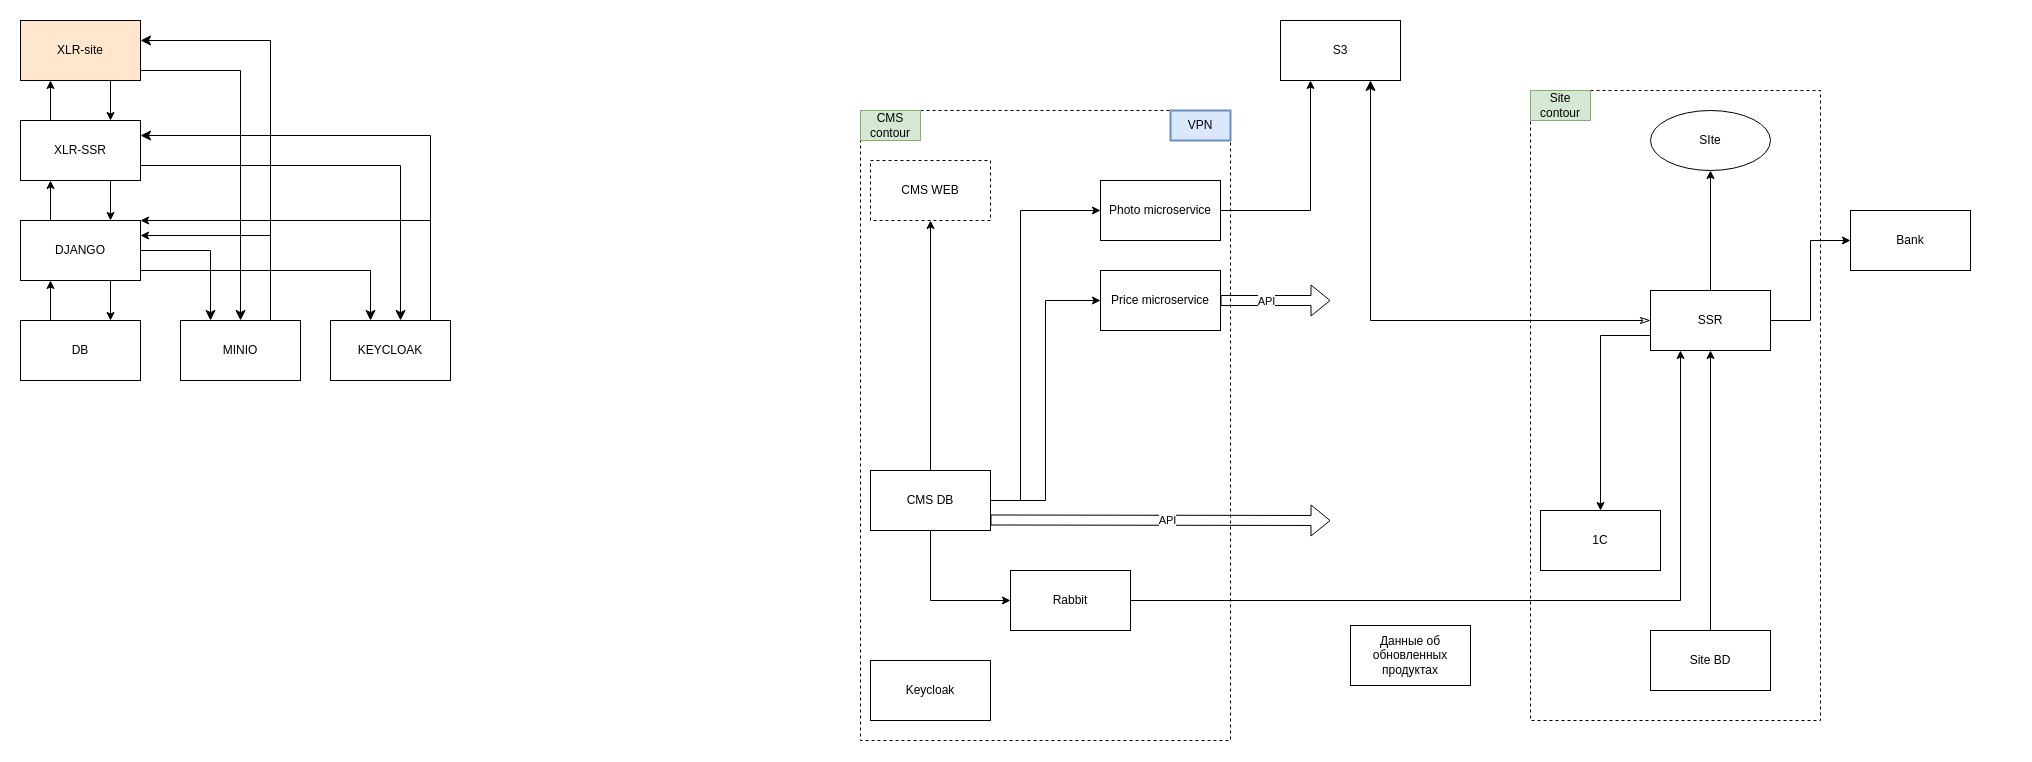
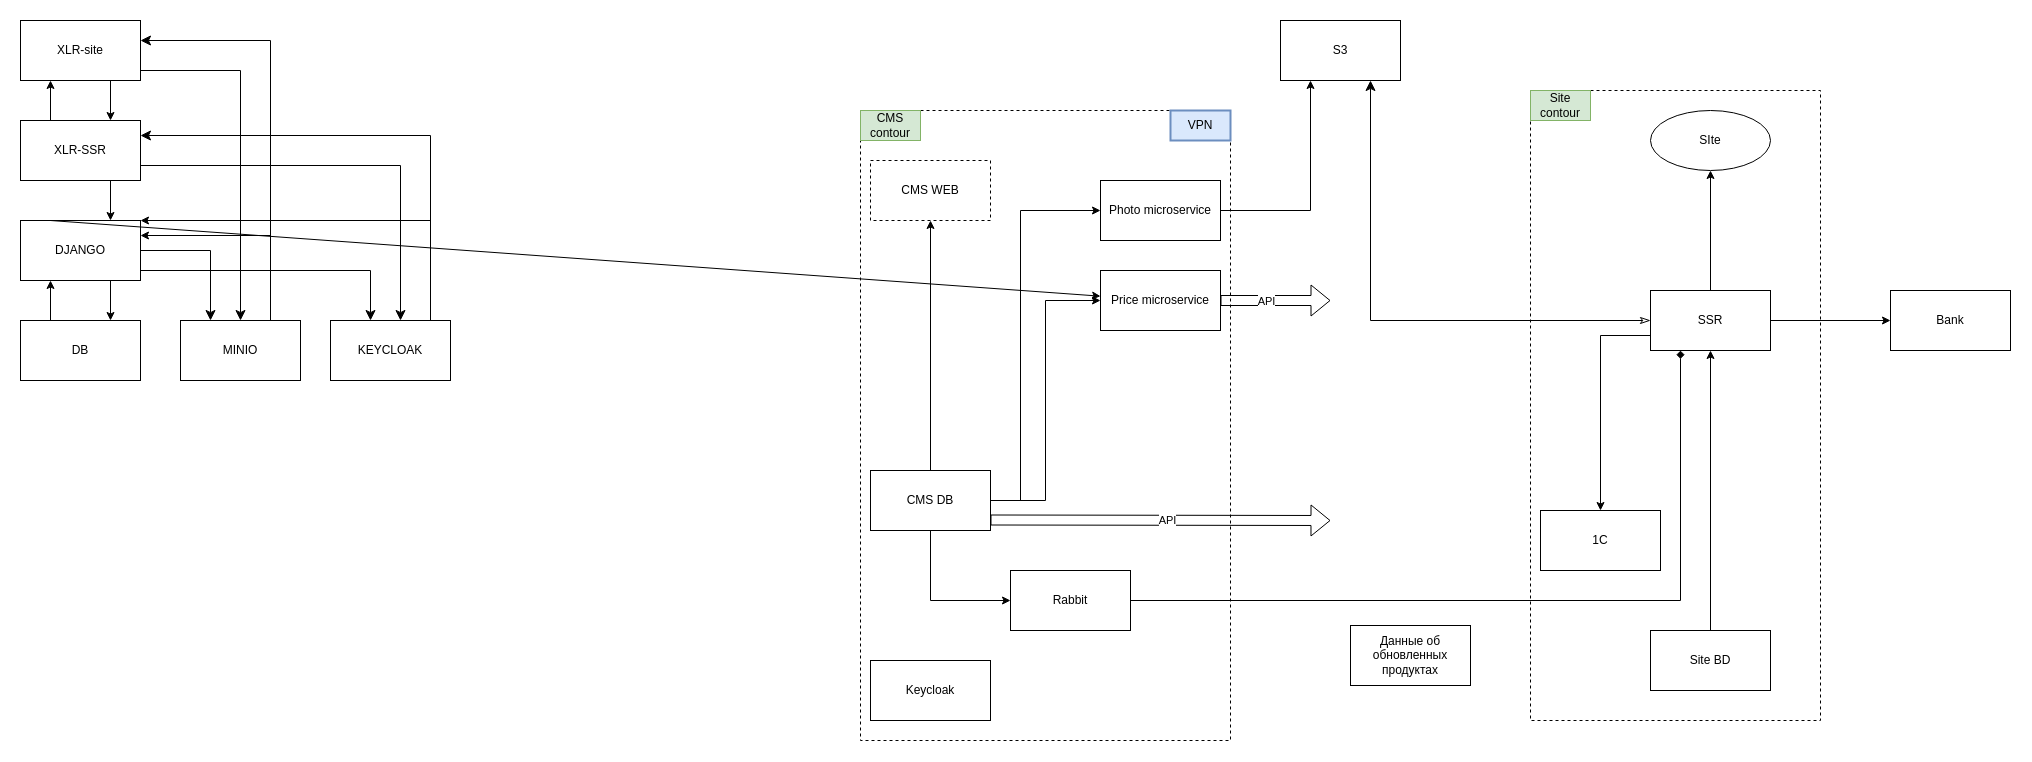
- <mxCell id="4" value="XLR-site" style="rounded=0;whiteSpace=wrap;html=1;fillColor=#ffe6cc;" vertex="1" parent="1"><mxGeometry x="20" y="20" width="120" height="60" as="geometry" /></mxCell>
+ <mxCell id="4" value="XLR-site" style="rounded=0;whiteSpace=wrap;html=1;" vertex="1" parent="1"><mxGeometry x="20" y="20" width="120" height="60" as="geometry" /></mxCell>
- <mxCell id="12" value="" style="endArrow=classic;html=1;rounded=0;entryX=0.25;entryY=1;entryDx=0;entryDy=0;exitX=0.25;exitY=0;exitDx=0;exitDy=0;" edge="1" parent="1" source="6" target="5"><mxGeometry width="50" height="50" relative="1" as="geometry"><mxPoint x="60" y="130" as="sourcePoint" /><mxPoint x="60" y="90" as="targetPoint" /></mxGeometry></mxCell>
+ <mxCell id="12" value="" style="endArrow=classic;html=1;rounded=0;exitX=0.25;exitY=0;exitDx=0;exitDy=0;" edge="1" parent="1" source="6" target="35"><mxGeometry width="50" height="50" relative="1" as="geometry"><mxPoint x="60" y="130" as="sourcePoint" /><mxPoint x="60" y="90" as="targetPoint" /></mxGeometry></mxCell>
- <mxCell id="54" value="Bank" style="rounded=0;whiteSpace=wrap;html=1;" vertex="1" parent="1"><mxGeometry x="1850" y="210" width="120" height="60" as="geometry" /></mxCell>
+ <mxCell id="54" value="Bank" style="rounded=0;whiteSpace=wrap;html=1;" vertex="1" parent="1"><mxGeometry x="1890" y="290" width="120" height="60" as="geometry" /></mxCell>
- <mxCell id="50" style="edgeStyle=orthogonalEdgeStyle;rounded=0;orthogonalLoop=1;jettySize=auto;html=1;entryX=0.25;entryY=1;entryDx=0;entryDy=0;" edge="1" parent="1" source="51" target="42"><mxGeometry relative="1" as="geometry" /></mxCell>
+ <mxCell id="50" style="edgeStyle=orthogonalEdgeStyle;rounded=0;orthogonalLoop=1;jettySize=auto;html=1;entryX=0.25;entryY=1;entryDx=0;entryDy=0;endArrow=diamond;" edge="1" parent="1" source="51" target="42"><mxGeometry relative="1" as="geometry" /></mxCell>
